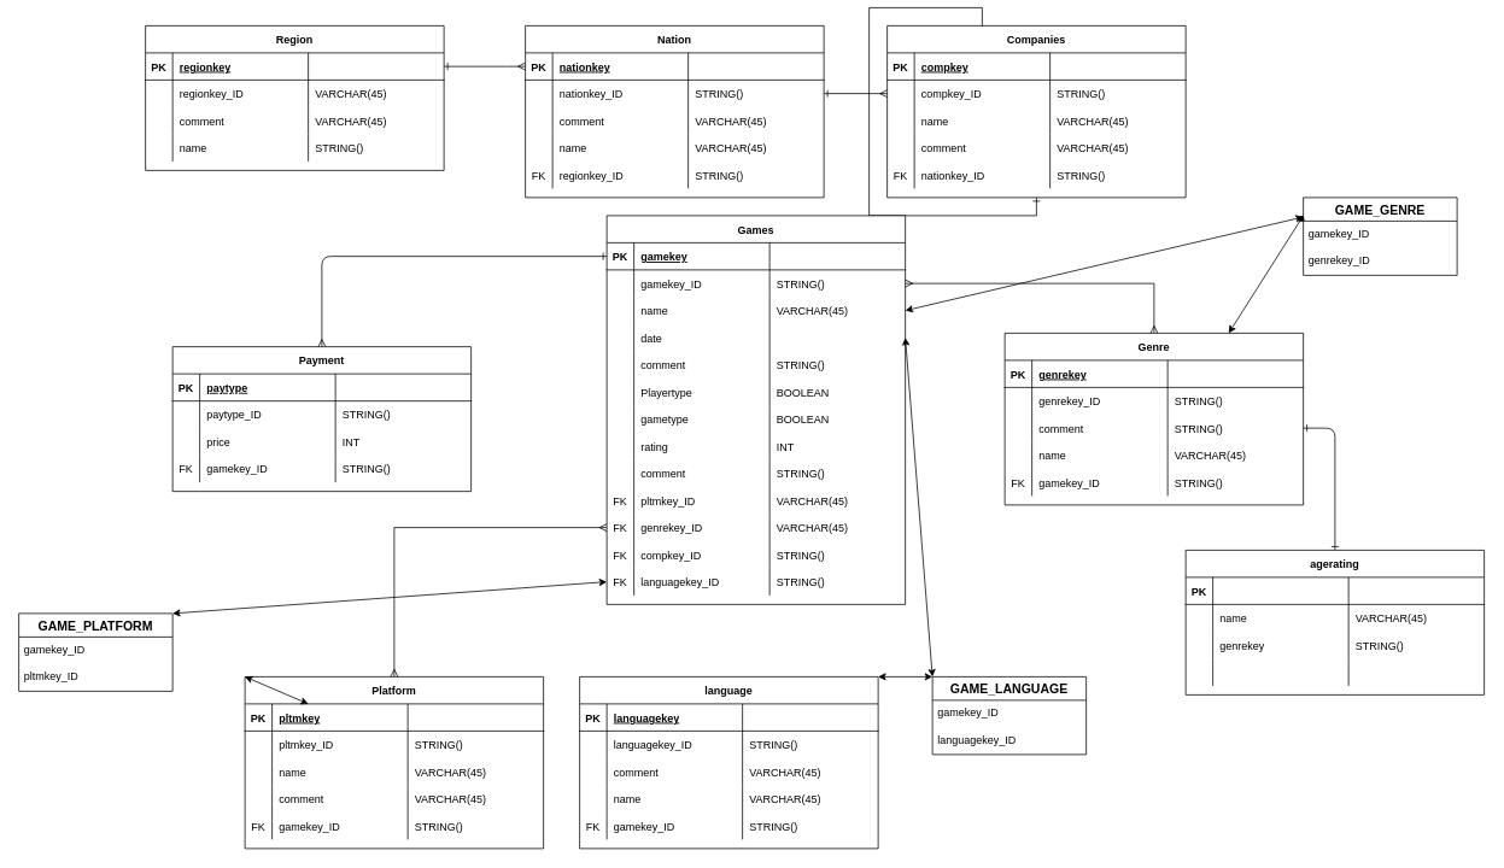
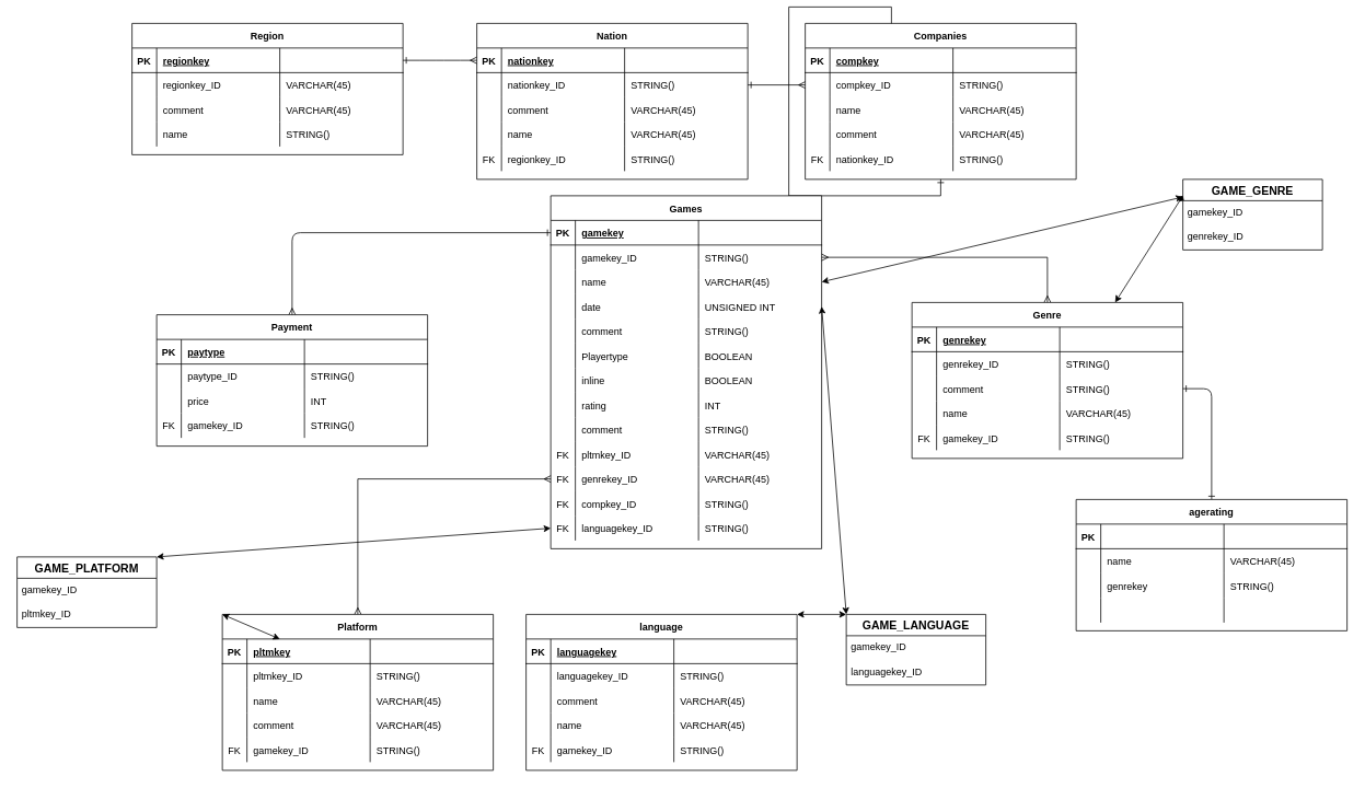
+ <mxCell id="123" value="UNSIGNED INT" style="shape=partialRectangle;connectable=0;fillColor=none;top=0;left=0;bottom=0;right=0;align=left;spacingLeft=6;overflow=hidden;" vertex="1" parent="120"><mxGeometry x="180" width="150" height="30" as="geometry" /></mxCell>
- <mxCell id="134" value="gametype" style="shape=partialRectangle;connectable=0;fillColor=none;top=0;left=0;bottom=0;right=0;align=left;spacingLeft=6;overflow=hidden;" vertex="1" parent="132"><mxGeometry x="30" width="150" height="30" as="geometry" /></mxCell>
+ <mxCell id="134" value="inline" style="shape=partialRectangle;connectable=0;fillColor=none;top=0;left=0;bottom=0;right=0;align=left;spacingLeft=6;overflow=hidden;" vertex="1" parent="132"><mxGeometry x="30" width="150" height="30" as="geometry" /></mxCell>
